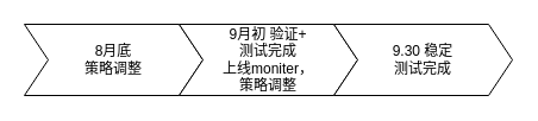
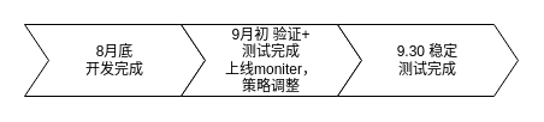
- <mxCell id="2" value="8月底&lt;br&gt;策略调整" style="shape=step;perimeter=stepPerimeter;whiteSpace=wrap;html=1;fixedSize=1;" parent="1" vertex="1"><mxGeometry x="20" y="20" width="150" height="60" as="geometry" /></mxCell>
+ <mxCell id="2" value="8月底&lt;br&gt;开发完成" style="shape=step;perimeter=stepPerimeter;whiteSpace=wrap;html=1;fixedSize=1;" parent="1" vertex="1"><mxGeometry x="20" y="20" width="150" height="60" as="geometry" /></mxCell>
